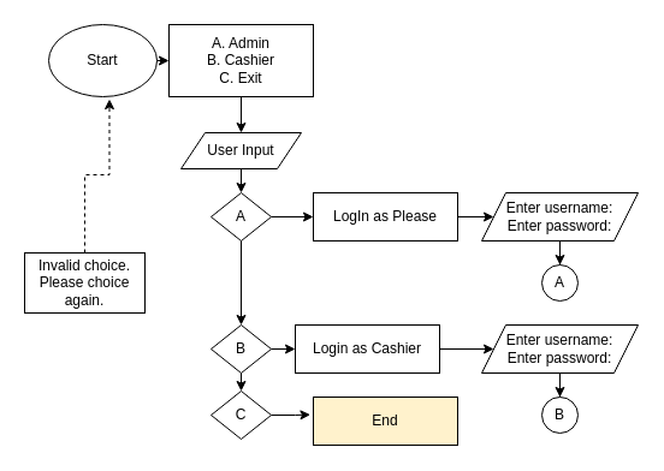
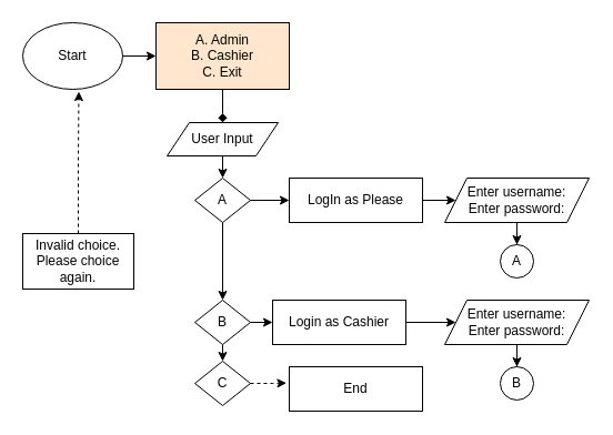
- <mxCell id="2" value="Start" style="ellipse;whiteSpace=wrap;html=1;" vertex="1" parent="1"><mxGeometry x="40" y="20" width="90" height="60" as="geometry" /></mxCell>
+ <mxCell id="2" value="Start" style="ellipse;whiteSpace=wrap;html=1;" vertex="1" parent="1"><mxGeometry x="20" y="20" width="90" height="60" as="geometry" /></mxCell>
- <mxCell id="4" value="A. Admin&lt;br&gt;B. Cashier&lt;br&gt;C. Exit" style="rounded=0;whiteSpace=wrap;html=1;" vertex="1" parent="1"><mxGeometry x="140" y="20" width="120" height="60" as="geometry" /></mxCell>
+ <mxCell id="4" value="A. Admin&lt;br&gt;B. Cashier&lt;br&gt;C. Exit" style="rounded=0;whiteSpace=wrap;html=1;fillColor=#ffe6cc;" vertex="1" parent="1"><mxGeometry x="140" y="20" width="120" height="60" as="geometry" /></mxCell>
- <mxCell id="13" value="" style="endArrow=classic;html=1;rounded=0;exitX=0.5;exitY=1;exitDx=0;exitDy=0;entryX=0.5;entryY=0;entryDx=0;entryDy=0;" edge="1" parent="1" source="4" target="14"><mxGeometry width="50" height="50" relative="1" as="geometry"><mxPoint x="200" y="80" as="sourcePoint" /><mxPoint x="200" y="170" as="targetPoint" /></mxGeometry></mxCell>
+ <mxCell id="13" value="" style="endArrow=diamond;html=1;rounded=0;exitX=0.5;exitY=1;exitDx=0;exitDy=0;entryX=0.5;entryY=0;entryDx=0;entryDy=0;" edge="1" parent="1" source="4" target="14"><mxGeometry width="50" height="50" relative="1" as="geometry"><mxPoint x="200" y="80" as="sourcePoint" /><mxPoint x="200" y="170" as="targetPoint" /></mxGeometry></mxCell>
- <mxCell id="7" style="edgeStyle=orthogonalEdgeStyle;rounded=0;orthogonalLoop=1;jettySize=auto;html=1;entryX=-0.021;entryY=0.366;entryDx=0;entryDy=0;entryPerimeter=0;" edge="1" parent="1" source="8" target="28"><mxGeometry relative="1" as="geometry" /></mxCell>
+ <mxCell id="7" style="edgeStyle=orthogonalEdgeStyle;rounded=0;orthogonalLoop=1;jettySize=auto;html=1;entryX=-0.021;entryY=0.366;entryDx=0;entryDy=0;entryPerimeter=0;dashed=1;" edge="1" parent="1" source="8" target="28"><mxGeometry relative="1" as="geometry" /></mxCell>
- <mxCell id="28" value="End" style="rounded=0;whiteSpace=wrap;html=1;fillColor=#fff2cc;" vertex="1" parent="1"><mxGeometry x="260" y="330" width="120" height="40" as="geometry" /></mxCell>
+ <mxCell id="28" value="End" style="rounded=0;whiteSpace=wrap;html=1;" vertex="1" parent="1"><mxGeometry x="260" y="330" width="120" height="40" as="geometry" /></mxCell>
